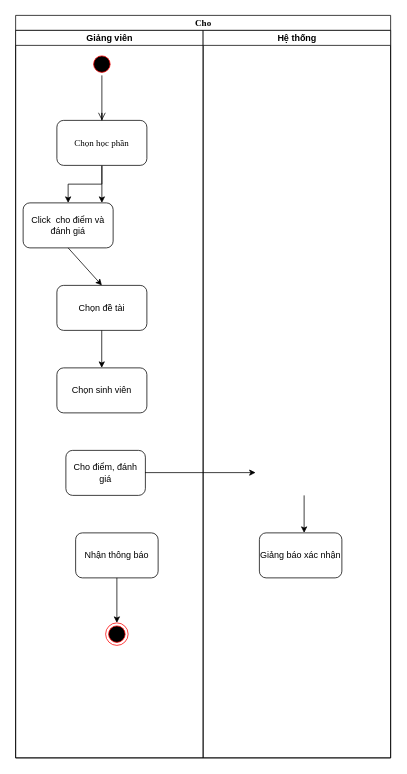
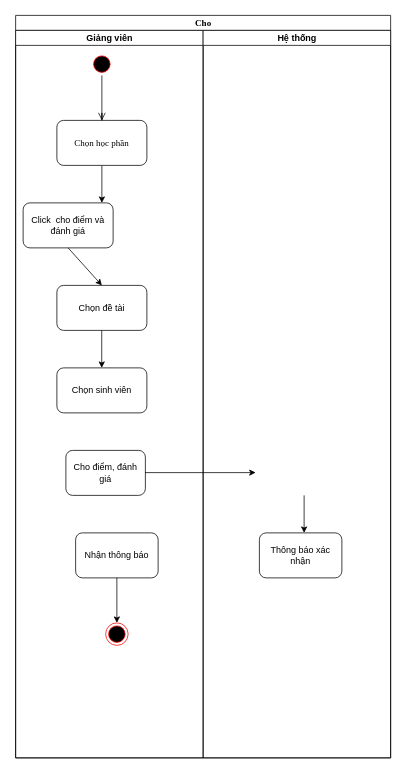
- <mxCell id="20" value="" style="edgeStyle=orthogonalEdgeStyle;rounded=0;orthogonalLoop=1;jettySize=auto;html=1;strokeColor=#000000;" edge="1" parent="1" source="21" target="6"><mxGeometry relative="1" as="geometry" /></mxCell>
- <mxCell id="17" value="Giảng báo xác nhận" style="rounded=1;whiteSpace=wrap;html=1;" vertex="1" parent="15"><mxGeometry x="75" y="670" width="110" height="60" as="geometry" /></mxCell>
+ <mxCell id="17" value="Thông báo xác nhận" style="rounded=1;whiteSpace=wrap;html=1;" vertex="1" parent="15"><mxGeometry x="75" y="670" width="110" height="60" as="geometry" /></mxCell>
